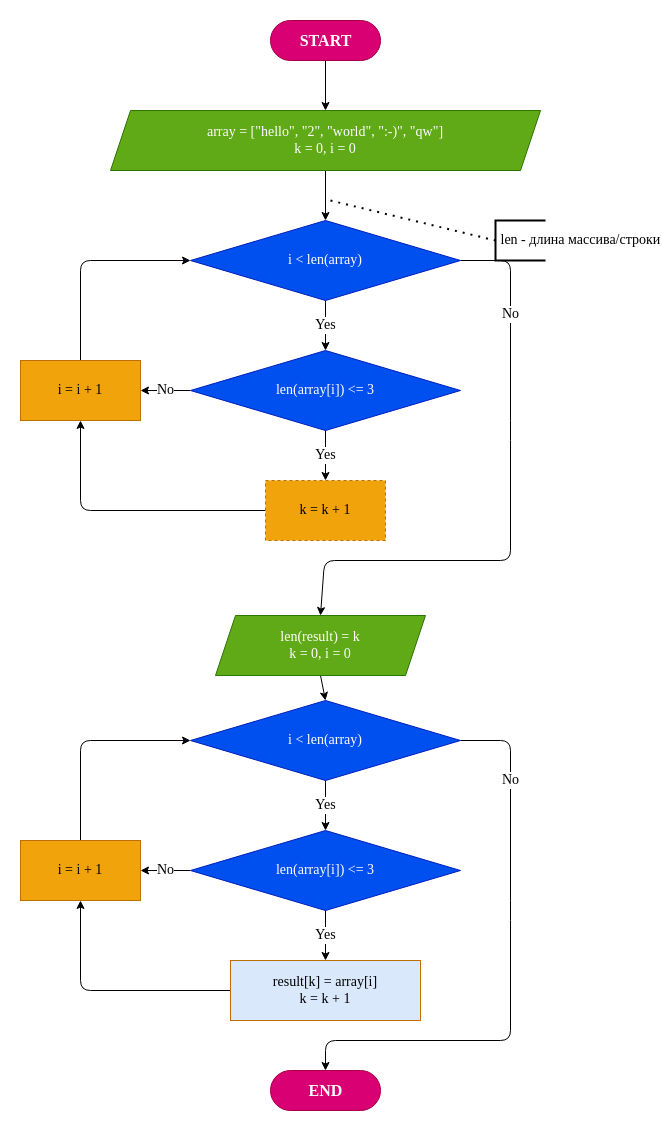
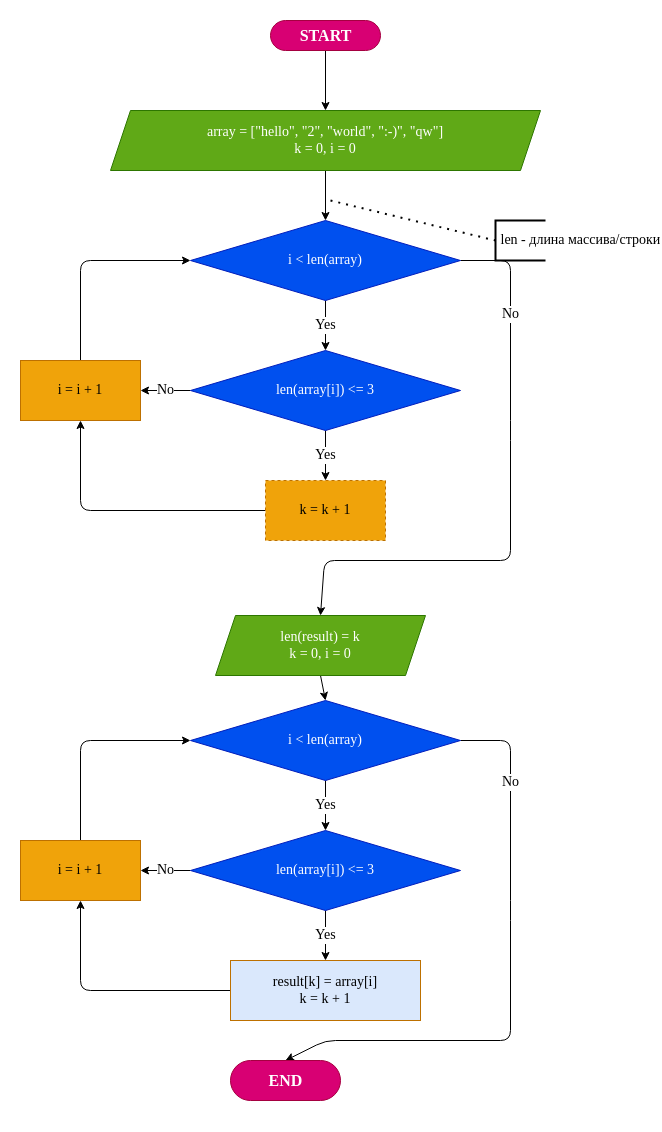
- <mxCell id="29" value="START" style="html=1;dashed=0;whitespace=wrap;shape=mxgraph.dfd.start;fontFamily=Lucida Console;fontSize=16;fillColor=#d80073;fontColor=#ffffff;strokeColor=#A50040;fontStyle=1" vertex="1" parent="1"><mxGeometry x="270" y="20" width="110" height="40" as="geometry" /></mxCell>
+ <mxCell id="29" value="START" style="html=1;dashed=0;whitespace=wrap;shape=mxgraph.dfd.start;fontFamily=Lucida Console;fontSize=16;fillColor=#d80073;fontColor=#ffffff;strokeColor=#A50040;fontStyle=1" vertex="1" parent="1"><mxGeometry x="270" y="20" width="110" height="30" as="geometry" /></mxCell>
- <mxCell id="30" value="END" style="html=1;dashed=0;whitespace=wrap;shape=mxgraph.dfd.start;fontFamily=Lucida Console;fontSize=16;fillColor=#d80073;fontColor=#ffffff;strokeColor=#A50040;fontStyle=1" vertex="1" parent="1"><mxGeometry x="270" y="1070" width="110" height="40" as="geometry" /></mxCell>
+ <mxCell id="30" value="END" style="html=1;dashed=0;whitespace=wrap;shape=mxgraph.dfd.start;fontFamily=Lucida Console;fontSize=16;fillColor=#d80073;fontColor=#ffffff;strokeColor=#A50040;fontStyle=1" vertex="1" parent="1"><mxGeometry x="230" y="1060" width="110" height="40" as="geometry" /></mxCell>
